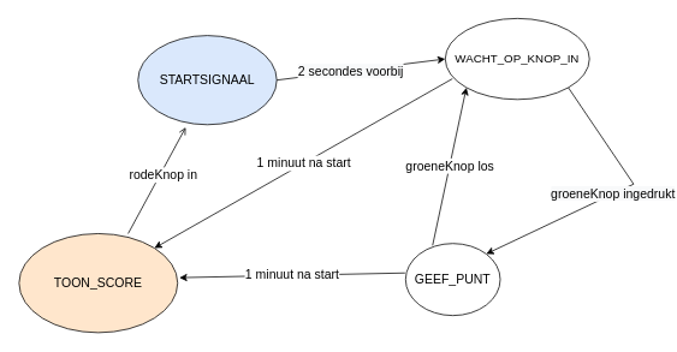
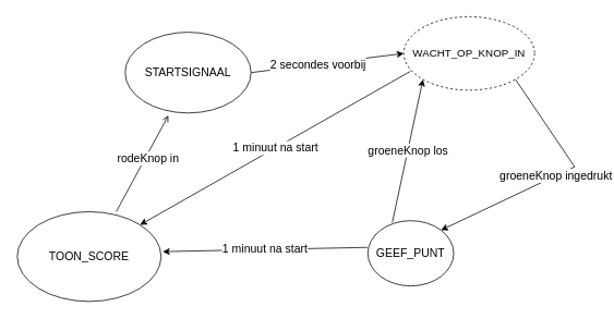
- <mxCell id="2" value="WACHT_OP_KNOP_IN" style="ellipse;whiteSpace=wrap;html=1;fontSize=13;" vertex="1" parent="1"><mxGeometry x="493" y="20" width="160" height="90" as="geometry" /></mxCell>
+ <mxCell id="2" value="WACHT_OP_KNOP_IN" style="ellipse;whiteSpace=wrap;html=1;fontSize=13;dashed=1;" vertex="1" parent="1"><mxGeometry x="493" y="20" width="160" height="90" as="geometry" /></mxCell>
- <mxCell id="4" value="STARTSIGNAAL" style="ellipse;whiteSpace=wrap;html=1;fontSize=14;fillColor=#dae8fc;" vertex="1" parent="1"><mxGeometry x="152" y="39" width="154" height="99" as="geometry" /></mxCell>
+ <mxCell id="4" value="STARTSIGNAAL" style="ellipse;whiteSpace=wrap;html=1;fontSize=14;" vertex="1" parent="1"><mxGeometry x="152" y="39" width="154" height="99" as="geometry" /></mxCell>
- <mxCell id="6" value="TOON_SCORE" style="ellipse;whiteSpace=wrap;html=1;fontSize=14;fillColor=#ffe6cc;" vertex="1" parent="1"><mxGeometry x="20" y="259" width="176" height="110" as="geometry" /></mxCell>
+ <mxCell id="6" value="TOON_SCORE" style="ellipse;whiteSpace=wrap;html=1;fontSize=14;" vertex="1" parent="1"><mxGeometry x="20" y="259" width="176" height="110" as="geometry" /></mxCell>
